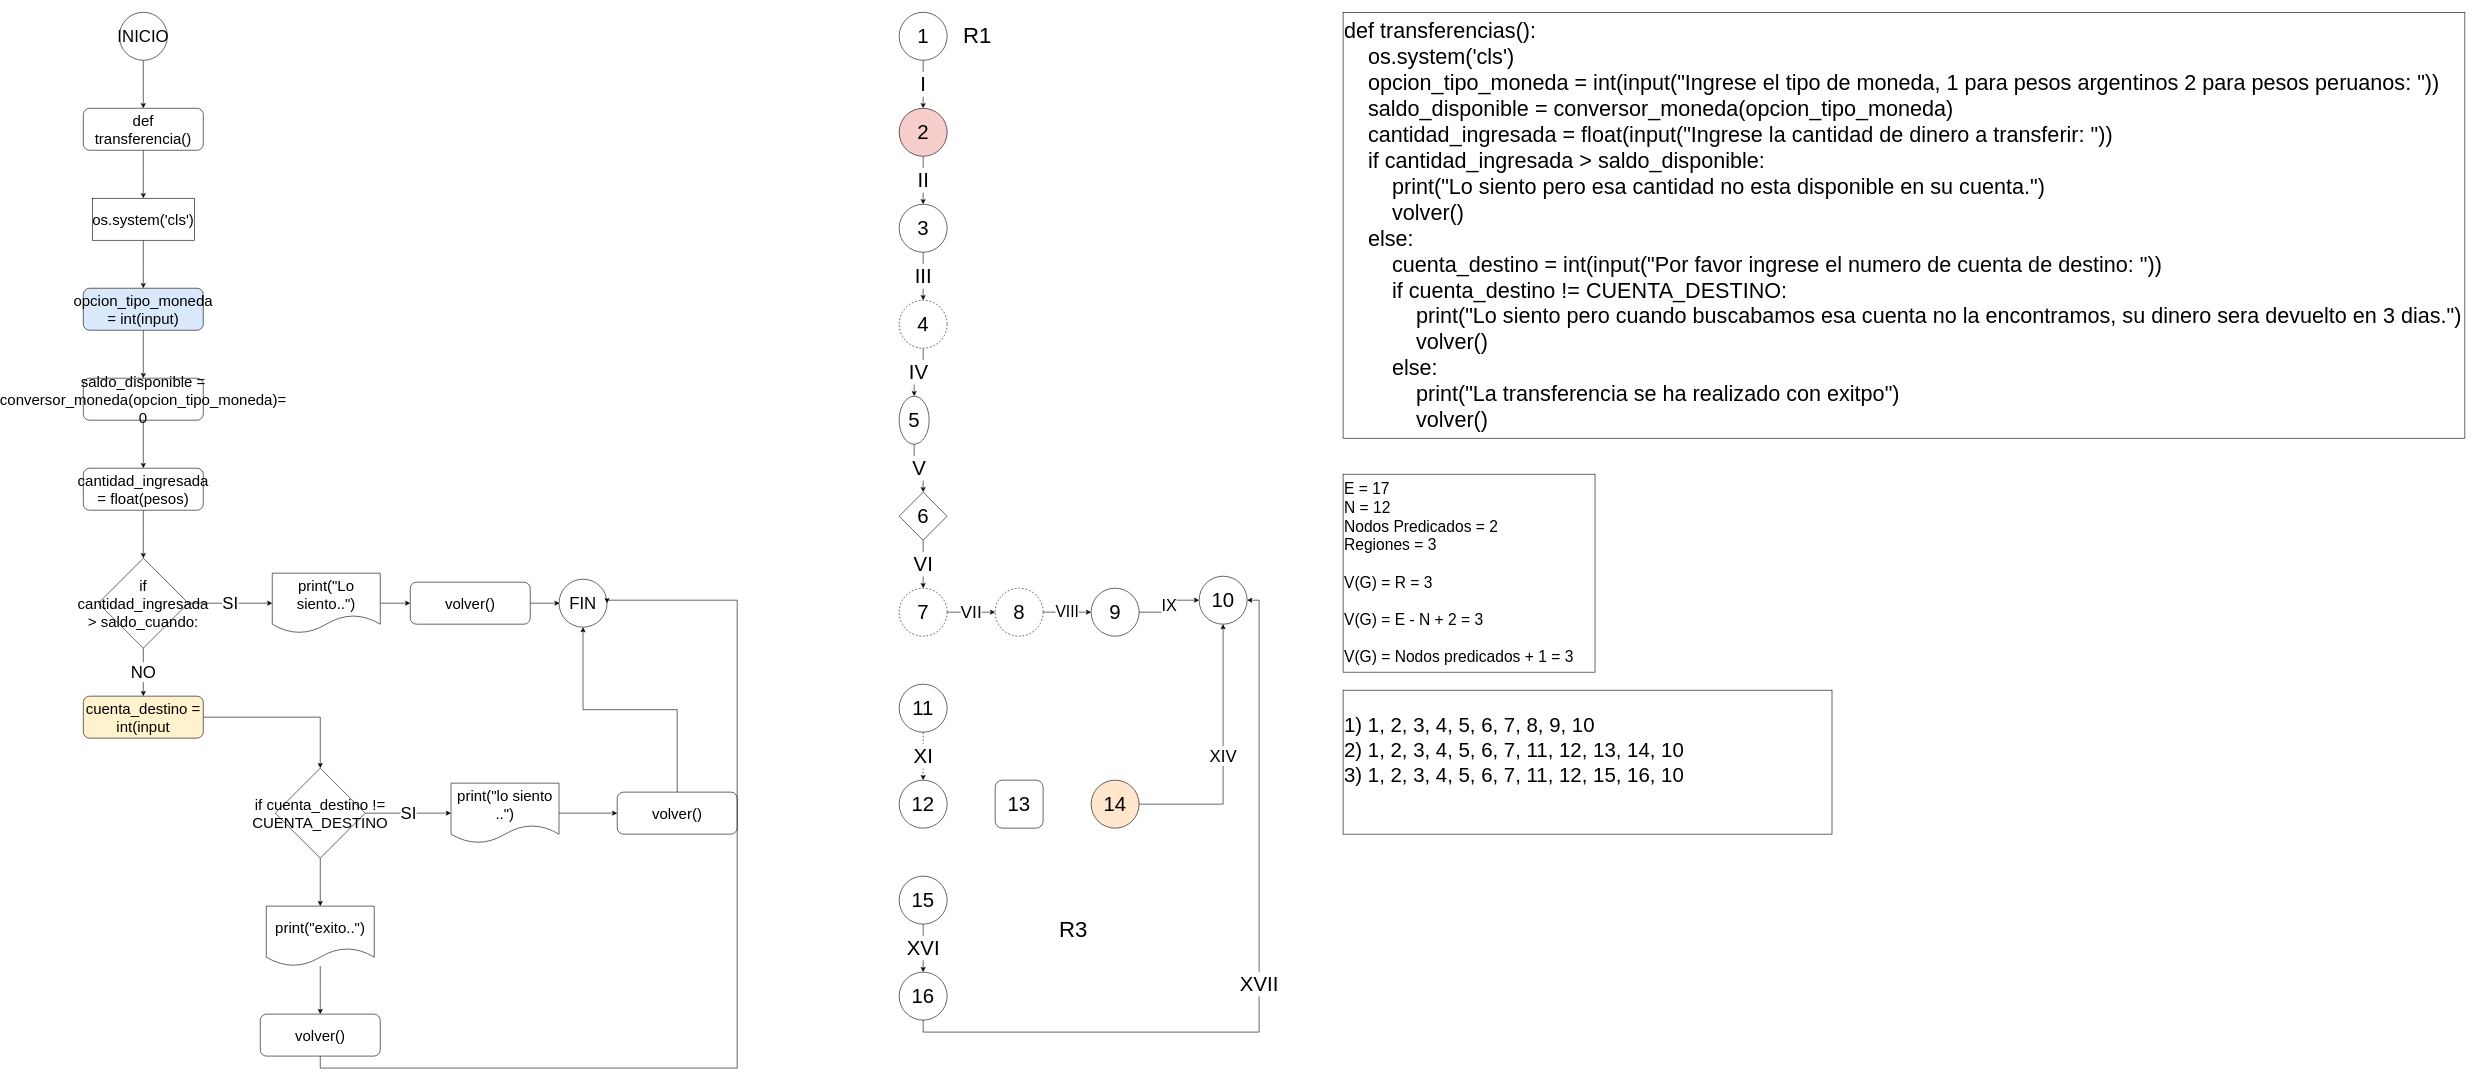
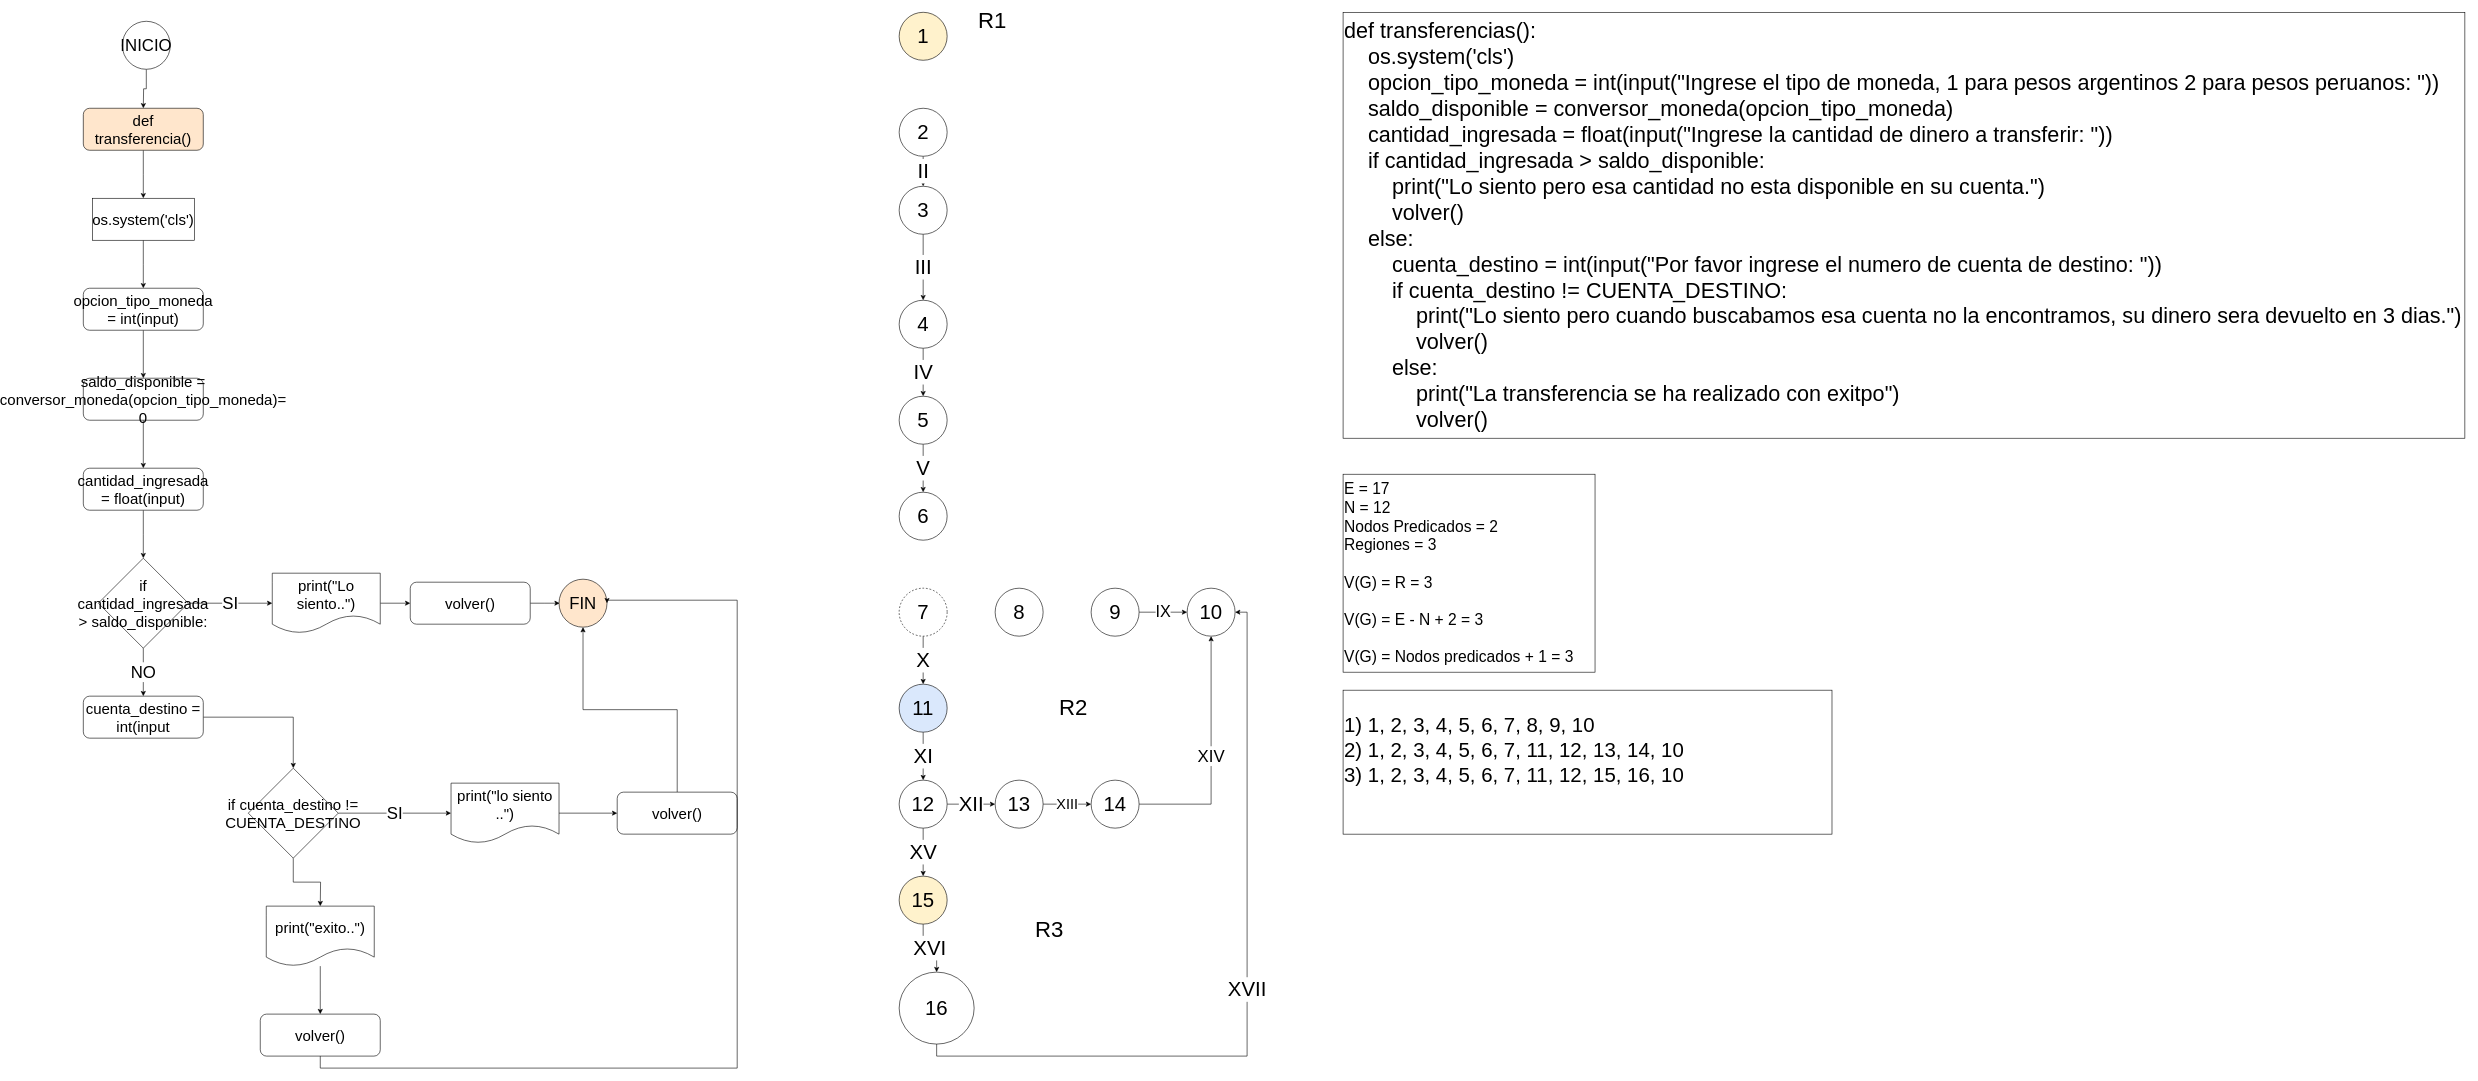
- <mxCell id="42" value="INICIO" style="ellipse;whiteSpace=wrap;html=1;aspect=fixed;fontSize=28;" vertex="1" parent="1"><mxGeometry x="80" y="20" width="80" height="80" as="geometry" /></mxCell>
+ <mxCell id="42" value="INICIO" style="ellipse;whiteSpace=wrap;html=1;aspect=fixed;fontSize=28;" vertex="1" parent="1"><mxGeometry x="85" y="35" width="80" height="80" as="geometry" /></mxCell>
- <mxCell id="6" value="1" style="ellipse;whiteSpace=wrap;html=1;aspect=fixed;fontSize=34;" vertex="1" parent="1"><mxGeometry x="1380" y="20" width="80" height="80" as="geometry" /></mxCell>
+ <mxCell id="6" value="1" style="ellipse;whiteSpace=wrap;html=1;aspect=fixed;fontSize=34;fillColor=#fff2cc;" vertex="1" parent="1"><mxGeometry x="1380" y="20" width="80" height="80" as="geometry" /></mxCell>
- <mxCell id="38" value="&lt;font style=&quot;font-size: 37px;&quot;&gt;R1&lt;/font&gt;" style="text;html=1;align=center;verticalAlign=middle;resizable=0;points=[];autosize=1;strokeColor=none;fillColor=none;fontSize=23;" vertex="1" parent="1"><mxGeometry x="1480" y="40" width="60" height="40" as="geometry" /></mxCell>
+ <mxCell id="38" value="&lt;font style=&quot;font-size: 37px;&quot;&gt;R1&lt;/font&gt;" style="text;html=1;align=center;verticalAlign=middle;resizable=0;points=[];autosize=1;strokeColor=none;fillColor=none;fontSize=23;" vertex="1" parent="1"><mxGeometry x="1505" y="15" width="60" height="40" as="geometry" /></mxCell>
- <mxCell id="5" value="I" style="edgeStyle=orthogonalEdgeStyle;rounded=0;orthogonalLoop=1;jettySize=auto;html=1;fontSize=34;" edge="1" parent="1" source="6" target="8"><mxGeometry relative="1" as="geometry" /></mxCell>
- <mxCell id="44" value="def transferencia()" style="rounded=1;whiteSpace=wrap;html=1;fontSize=25;" vertex="1" parent="1"><mxGeometry x="20" y="180" width="200" height="70" as="geometry" /></mxCell>
+ <mxCell id="44" value="def transferencia()" style="rounded=1;whiteSpace=wrap;html=1;fontSize=25;fillColor=#ffe6cc;" vertex="1" parent="1"><mxGeometry x="20" y="180" width="200" height="70" as="geometry" /></mxCell>
- <mxCell id="8" value="2" style="ellipse;whiteSpace=wrap;html=1;aspect=fixed;fontSize=34;fillColor=#f8cecc;" vertex="1" parent="1"><mxGeometry x="1380" y="180" width="80" height="80" as="geometry" /></mxCell>
+ <mxCell id="8" value="2" style="ellipse;whiteSpace=wrap;html=1;aspect=fixed;fontSize=34;" vertex="1" parent="1"><mxGeometry x="1380" y="180" width="80" height="80" as="geometry" /></mxCell>
- <mxCell id="10" value="3" style="ellipse;whiteSpace=wrap;html=1;aspect=fixed;fontSize=34;" vertex="1" parent="1"><mxGeometry x="1380" y="340" width="80" height="80" as="geometry" /></mxCell>
+ <mxCell id="10" value="3" style="ellipse;whiteSpace=wrap;html=1;aspect=fixed;fontSize=34;" vertex="1" parent="1"><mxGeometry x="1380" y="310" width="80" height="80" as="geometry" /></mxCell>
- <mxCell id="48" value="opcion_tipo_moneda = int(input)" style="rounded=1;whiteSpace=wrap;html=1;fontSize=25;fillColor=#dae8fc;" vertex="1" parent="1"><mxGeometry x="20" y="480" width="200" height="70" as="geometry" /></mxCell>
+ <mxCell id="48" value="opcion_tipo_moneda = int(input)" style="rounded=1;whiteSpace=wrap;html=1;fontSize=25;" vertex="1" parent="1"><mxGeometry x="20" y="480" width="200" height="70" as="geometry" /></mxCell>
- <mxCell id="12" value="4" style="ellipse;whiteSpace=wrap;html=1;aspect=fixed;fontSize=34;dashed=1;" vertex="1" parent="1"><mxGeometry x="1380" y="500" width="80" height="80" as="geometry" /></mxCell>
+ <mxCell id="12" value="4" style="ellipse;whiteSpace=wrap;html=1;aspect=fixed;fontSize=34;" vertex="1" parent="1"><mxGeometry x="1380" y="500" width="80" height="80" as="geometry" /></mxCell>
- <mxCell id="14" value="5" style="ellipse;whiteSpace=wrap;html=1;aspect=fixed;fontSize=34;" vertex="1" parent="1"><mxGeometry x="1380" y="660" width="50" height="80" as="geometry" /></mxCell>
+ <mxCell id="14" value="5" style="ellipse;whiteSpace=wrap;html=1;aspect=fixed;fontSize=34;" vertex="1" parent="1"><mxGeometry x="1380" y="660" width="80" height="80" as="geometry" /></mxCell>
- <mxCell id="52" value="cantidad_ingresada = float(pesos)" style="rounded=1;whiteSpace=wrap;html=1;fontSize=25;" vertex="1" parent="1"><mxGeometry x="20" y="780" width="200" height="70" as="geometry" /></mxCell>
+ <mxCell id="52" value="cantidad_ingresada = float(input)" style="rounded=1;whiteSpace=wrap;html=1;fontSize=25;" vertex="1" parent="1"><mxGeometry x="20" y="780" width="200" height="70" as="geometry" /></mxCell>
- <mxCell id="16" value="6" style="rhombus;whiteSpace=wrap;html=1;aspect=fixed;fontSize=34;" vertex="1" parent="1"><mxGeometry x="1380" y="820" width="80" height="80" as="geometry" /></mxCell>
+ <mxCell id="16" value="6" style="ellipse;whiteSpace=wrap;html=1;aspect=fixed;fontSize=34;" vertex="1" parent="1"><mxGeometry x="1380" y="820" width="80" height="80" as="geometry" /></mxCell>
- <mxCell id="15" value="VI" style="edgeStyle=orthogonalEdgeStyle;rounded=0;orthogonalLoop=1;jettySize=auto;html=1;fontSize=34;" edge="1" parent="1" source="16" target="19"><mxGeometry relative="1" as="geometry" /></mxCell>
- <mxCell id="24" value="10" style="ellipse;whiteSpace=wrap;html=1;aspect=fixed;fontSize=34;" vertex="1" parent="1"><mxGeometry x="1880" y="960" width="80" height="80" as="geometry" /></mxCell>
+ <mxCell id="24" value="10" style="ellipse;whiteSpace=wrap;html=1;aspect=fixed;fontSize=34;" vertex="1" parent="1"><mxGeometry x="1860" y="980" width="80" height="80" as="geometry" /></mxCell>
- <mxCell id="55" value="if cantidad_ingresada &amp;gt; saldo_cuando:" style="rhombus;whiteSpace=wrap;html=1;fontSize=25;" vertex="1" parent="1"><mxGeometry x="45" y="930" width="150" height="150" as="geometry" /></mxCell>
+ <mxCell id="55" value="if cantidad_ingresada &amp;gt; saldo_disponible:" style="rhombus;whiteSpace=wrap;html=1;fontSize=25;" vertex="1" parent="1"><mxGeometry x="45" y="930" width="150" height="150" as="geometry" /></mxCell>
- <mxCell id="60" value="FIN" style="ellipse;whiteSpace=wrap;html=1;aspect=fixed;fontSize=28;" vertex="1" parent="1"><mxGeometry x="813" y="965" width="80" height="80" as="geometry" /></mxCell>
+ <mxCell id="60" value="FIN" style="ellipse;whiteSpace=wrap;html=1;aspect=fixed;fontSize=28;fillColor=#ffe6cc;" vertex="1" parent="1"><mxGeometry x="813" y="965" width="80" height="80" as="geometry" /></mxCell>
- <mxCell id="17" value="VII" style="edgeStyle=orthogonalEdgeStyle;rounded=0;orthogonalLoop=1;jettySize=auto;html=1;fontSize=29;" edge="1" parent="1" source="19" target="21"><mxGeometry relative="1" as="geometry" /></mxCell>
- <mxCell id="21" value="8" style="ellipse;whiteSpace=wrap;html=1;aspect=fixed;fontSize=34;dashed=1;" vertex="1" parent="1"><mxGeometry x="1540" y="980" width="80" height="80" as="geometry" /></mxCell>
+ <mxCell id="21" value="8" style="ellipse;whiteSpace=wrap;html=1;aspect=fixed;fontSize=34;" vertex="1" parent="1"><mxGeometry x="1540" y="980" width="80" height="80" as="geometry" /></mxCell>
- <mxCell id="20" value="VIII" style="edgeStyle=orthogonalEdgeStyle;rounded=0;orthogonalLoop=1;jettySize=auto;html=1;fontSize=26;" edge="1" parent="1" source="21" target="23"><mxGeometry relative="1" as="geometry" /></mxCell>
+ <mxCell id="18" value="X" style="edgeStyle=orthogonalEdgeStyle;rounded=0;orthogonalLoop=1;jettySize=auto;html=1;fontSize=34;" edge="1" parent="1" source="19" target="26"><mxGeometry relative="1" as="geometry" /></mxCell>
- <mxCell id="26" value="11" style="ellipse;whiteSpace=wrap;html=1;aspect=fixed;fontSize=34;" vertex="1" parent="1"><mxGeometry x="1380" y="1140" width="80" height="80" as="geometry" /></mxCell>
+ <mxCell id="26" value="11" style="ellipse;whiteSpace=wrap;html=1;aspect=fixed;fontSize=34;fillColor=#dae8fc;" vertex="1" parent="1"><mxGeometry x="1380" y="1140" width="80" height="80" as="geometry" /></mxCell>
+ <mxCell id="39" value="&lt;font style=&quot;font-size: 37px;&quot;&gt;R2&lt;/font&gt;" style="text;html=1;align=center;verticalAlign=middle;resizable=0;points=[];autosize=1;strokeColor=none;fillColor=none;fontSize=23;" vertex="1" parent="1"><mxGeometry x="1640" y="1160" width="60" height="40" as="geometry" /></mxCell>
- <mxCell id="62" value="cuenta_destino = int(input" style="rounded=1;whiteSpace=wrap;html=1;fontSize=25;fillColor=#fff2cc;" vertex="1" parent="1"><mxGeometry x="20" y="1160" width="200" height="70" as="geometry" /></mxCell>
+ <mxCell id="62" value="cuenta_destino = int(input" style="rounded=1;whiteSpace=wrap;html=1;fontSize=25;" vertex="1" parent="1"><mxGeometry x="20" y="1160" width="200" height="70" as="geometry" /></mxCell>
- <mxCell id="25" value="XI" style="edgeStyle=orthogonalEdgeStyle;rounded=0;orthogonalLoop=1;jettySize=auto;html=1;fontSize=34;dashed=1;" edge="1" parent="1" source="26" target="29"><mxGeometry relative="1" as="geometry" /></mxCell>
+ <mxCell id="25" value="XI" style="edgeStyle=orthogonalEdgeStyle;rounded=0;orthogonalLoop=1;jettySize=auto;html=1;fontSize=34;" edge="1" parent="1" source="26" target="29"><mxGeometry relative="1" as="geometry" /></mxCell>
+ <mxCell id="27" value="XII" style="edgeStyle=orthogonalEdgeStyle;rounded=0;orthogonalLoop=1;jettySize=auto;html=1;fontSize=34;" edge="1" parent="1" source="29" target="31"><mxGeometry relative="1" as="geometry" /></mxCell>
- <mxCell id="31" value="13" style="whiteSpace=wrap;html=1;aspect=fixed;fontSize=34;rounded=1;" vertex="1" parent="1"><mxGeometry x="1540" y="1300" width="80" height="80" as="geometry" /></mxCell>
+ <mxCell id="31" value="13" style="ellipse;whiteSpace=wrap;html=1;aspect=fixed;fontSize=34;" vertex="1" parent="1"><mxGeometry x="1540" y="1300" width="80" height="80" as="geometry" /></mxCell>
+ <mxCell id="30" value="XIII" style="edgeStyle=orthogonalEdgeStyle;rounded=0;orthogonalLoop=1;jettySize=auto;html=1;fontSize=24;" edge="1" parent="1" source="31" target="33"><mxGeometry relative="1" as="geometry" /></mxCell>
- <mxCell id="33" value="14" style="ellipse;whiteSpace=wrap;html=1;aspect=fixed;fontSize=34;fillColor=#ffe6cc;" vertex="1" parent="1"><mxGeometry x="1700" y="1300" width="80" height="80" as="geometry" /></mxCell>
+ <mxCell id="33" value="14" style="ellipse;whiteSpace=wrap;html=1;aspect=fixed;fontSize=34;" vertex="1" parent="1"><mxGeometry x="1700" y="1300" width="80" height="80" as="geometry" /></mxCell>
- <mxCell id="65" value="if cuenta_destino != CUENTA_DESTINO" style="rhombus;whiteSpace=wrap;html=1;fontSize=25;" vertex="1" parent="1"><mxGeometry x="340" y="1280" width="150" height="150" as="geometry" /></mxCell>
+ <mxCell id="65" value="if cuenta_destino != CUENTA_DESTINO" style="rhombus;whiteSpace=wrap;html=1;fontSize=25;" vertex="1" parent="1"><mxGeometry x="295" y="1280" width="150" height="150" as="geometry" /></mxCell>
+ <mxCell id="28" value="XV" style="edgeStyle=orthogonalEdgeStyle;rounded=0;orthogonalLoop=1;jettySize=auto;html=1;fontSize=34;" edge="1" parent="1" source="29" target="35"><mxGeometry relative="1" as="geometry" /></mxCell>
- <mxCell id="35" value="15" style="ellipse;whiteSpace=wrap;html=1;aspect=fixed;fontSize=34;" vertex="1" parent="1"><mxGeometry x="1380" y="1460" width="80" height="80" as="geometry" /></mxCell>
+ <mxCell id="35" value="15" style="ellipse;whiteSpace=wrap;html=1;aspect=fixed;fontSize=34;fillColor=#fff2cc;" vertex="1" parent="1"><mxGeometry x="1380" y="1460" width="80" height="80" as="geometry" /></mxCell>
- <mxCell id="40" value="&lt;font style=&quot;font-size: 37px;&quot;&gt;R3&lt;/font&gt;" style="text;html=1;align=center;verticalAlign=middle;resizable=0;points=[];autosize=1;strokeColor=none;fillColor=none;fontSize=23;" vertex="1" parent="1"><mxGeometry x="1640" y="1530" width="60" height="40" as="geometry" /></mxCell>
+ <mxCell id="40" value="&lt;font style=&quot;font-size: 37px;&quot;&gt;R3&lt;/font&gt;" style="text;html=1;align=center;verticalAlign=middle;resizable=0;points=[];autosize=1;strokeColor=none;fillColor=none;fontSize=23;" vertex="1" parent="1"><mxGeometry x="1600" y="1530" width="60" height="40" as="geometry" /></mxCell>
- <mxCell id="37" value="16" style="ellipse;whiteSpace=wrap;html=1;aspect=fixed;fontSize=34;" vertex="1" parent="1"><mxGeometry x="1380" y="1620" width="80" height="80" as="geometry" /></mxCell>
+ <mxCell id="37" value="16" style="ellipse;whiteSpace=wrap;html=1;aspect=fixed;fontSize=34;" vertex="1" parent="1"><mxGeometry x="1380" y="1620" width="125" height="120" as="geometry" /></mxCell>
